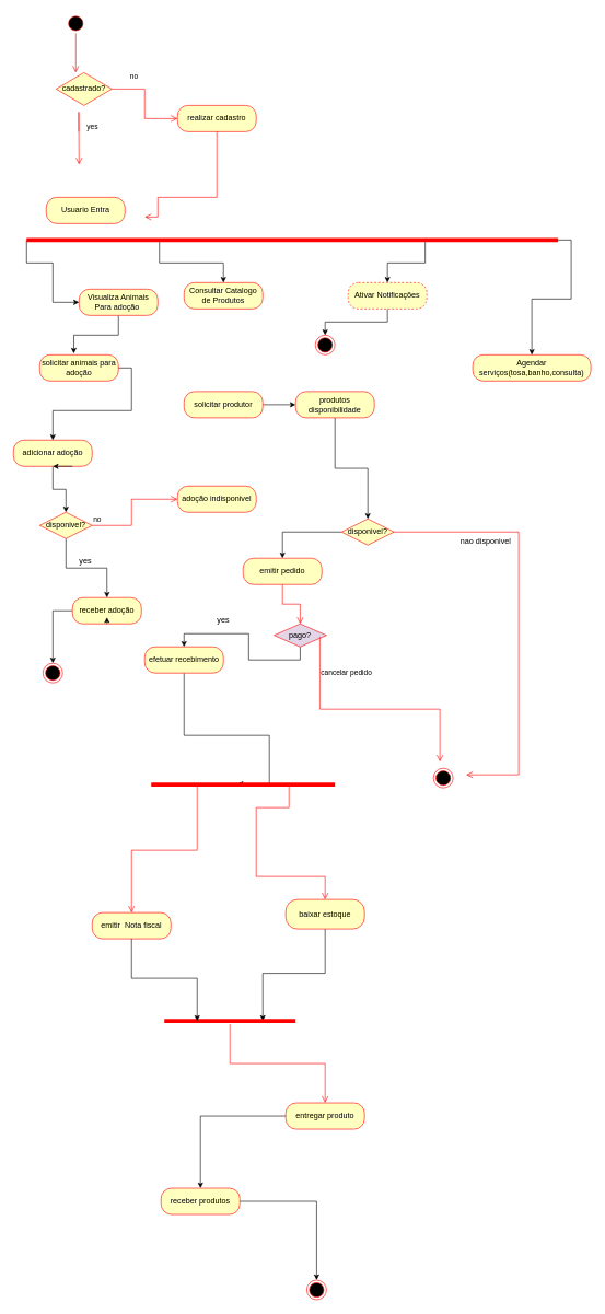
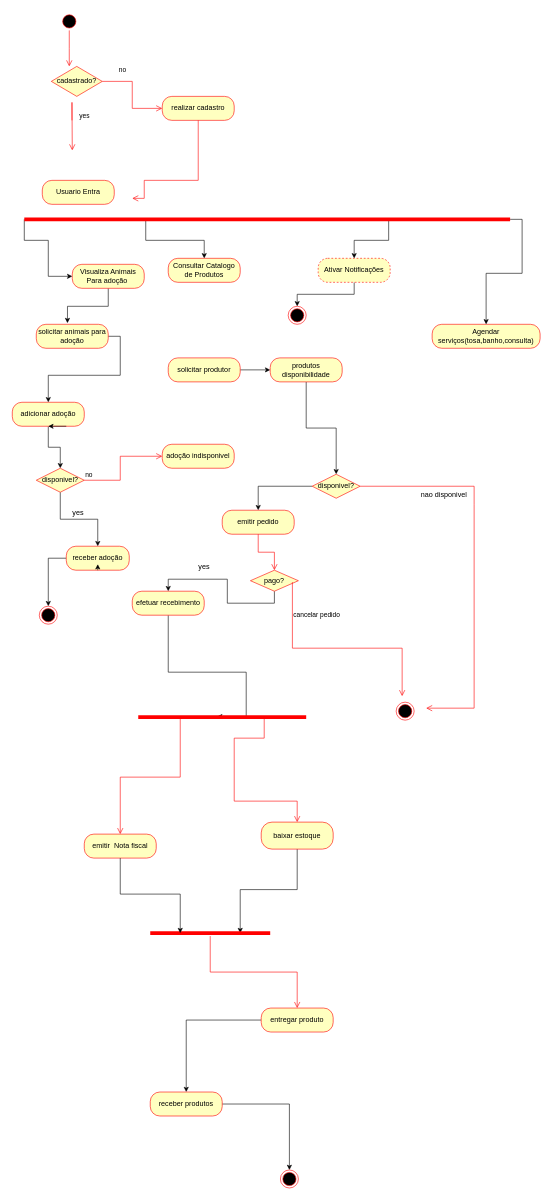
- <mxCell id="11" value="pago?" style="rhombus;whiteSpace=wrap;html=1;fontColor=#000000;fillColor=#e1d5e7;strokeColor=#ff0000;" parent="1" vertex="1"><mxGeometry x="417" y="950" width="80" height="35" as="geometry" /></mxCell>
+ <mxCell id="11" value="pago?" style="rhombus;whiteSpace=wrap;html=1;fontColor=#000000;fillColor=#ffffc0;strokeColor=#ff0000;" parent="1" vertex="1"><mxGeometry x="417" y="950" width="80" height="35" as="geometry" /></mxCell>
- <mxCell id="29" value="receber produtos" style="rounded=1;whiteSpace=wrap;html=1;arcSize=40;fontColor=#000000;fillColor=#ffffc0;strokeColor=#ff0000;" parent="1" vertex="1"><mxGeometry x="245" y="1810" width="120" height="40" as="geometry" /></mxCell>
+ <mxCell id="29" value="receber produtos" style="rounded=1;whiteSpace=wrap;html=1;arcSize=40;fontColor=#000000;fillColor=#ffffc0;strokeColor=#ff0000;" parent="1" vertex="1"><mxGeometry x="250" y="1820" width="120" height="40" as="geometry" /></mxCell>
